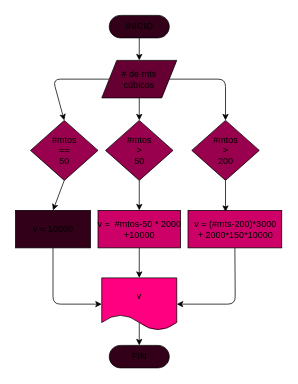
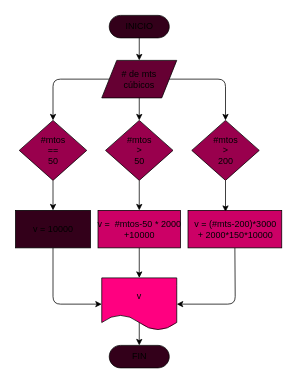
- <mxCell id="11" value="#mtos&lt;br&gt;==&lt;br&gt;50" style="shape=rhombus;html=1;dashed=0;whitespace=wrap;perimeter=rhombusPerimeter;fillColor=#99004D;" parent="1" vertex="1"><mxGeometry x="40" y="160" width="90" height="80" as="geometry" /></mxCell>
+ <mxCell id="11" value="#mtos&lt;br&gt;==&lt;br&gt;50" style="shape=rhombus;html=1;dashed=0;whitespace=wrap;perimeter=rhombusPerimeter;fillColor=#99004D;" parent="1" vertex="1"><mxGeometry x="25" y="160" width="90" height="80" as="geometry" /></mxCell>
